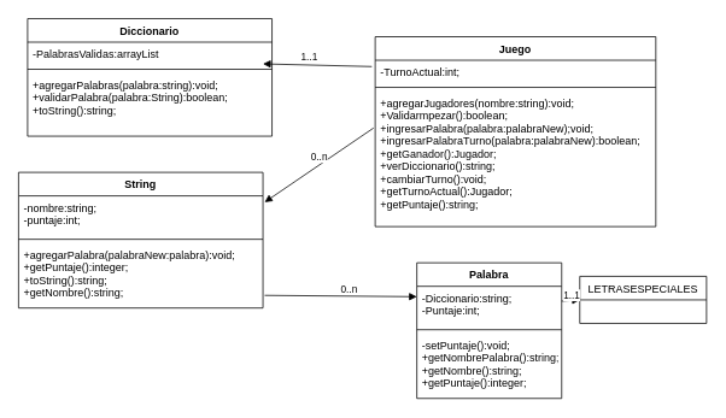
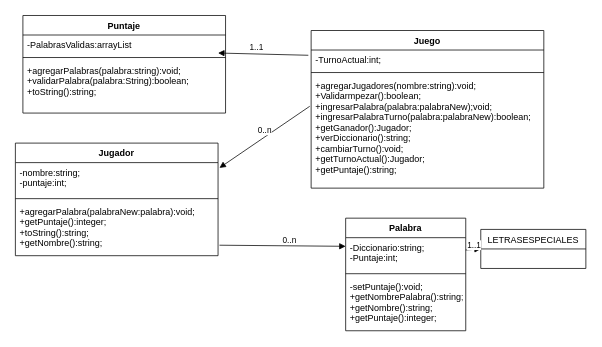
- <mxCell id="6" value="Diccionario" style="swimlane;fontStyle=1;align=center;verticalAlign=top;childLayout=stackLayout;horizontal=1;startSize=26;horizontalStack=0;resizeParent=1;resizeParentMax=0;resizeLast=0;collapsible=1;marginBottom=0;" vertex="1" parent="1"><mxGeometry x="30" y="20" width="270" height="130" as="geometry" /></mxCell>
+ <mxCell id="6" value="Puntaje" style="swimlane;fontStyle=1;align=center;verticalAlign=top;childLayout=stackLayout;horizontal=1;startSize=26;horizontalStack=0;resizeParent=1;resizeParentMax=0;resizeLast=0;collapsible=1;marginBottom=0;" vertex="1" parent="1"><mxGeometry x="30" y="20" width="270" height="130" as="geometry" /></mxCell>
- <mxCell id="11" value="String" style="swimlane;fontStyle=1;align=center;verticalAlign=top;childLayout=stackLayout;horizontal=1;startSize=26;horizontalStack=0;resizeParent=1;resizeParentMax=0;resizeLast=0;collapsible=1;marginBottom=0;" vertex="1" parent="1"><mxGeometry x="20" y="190" width="270" height="150" as="geometry" /></mxCell>
+ <mxCell id="11" value="Jugador" style="swimlane;fontStyle=1;align=center;verticalAlign=top;childLayout=stackLayout;horizontal=1;startSize=26;horizontalStack=0;resizeParent=1;resizeParentMax=0;resizeLast=0;collapsible=1;marginBottom=0;" vertex="1" parent="1"><mxGeometry x="20" y="190" width="270" height="150" as="geometry" /></mxCell>
